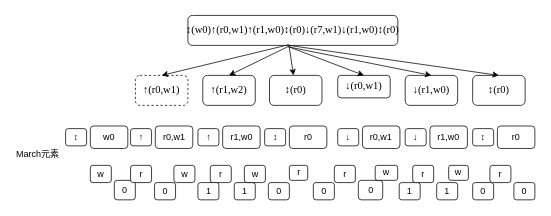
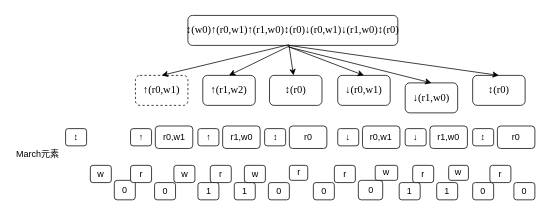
- <mxCell id="2" value="&lt;p class=&quot;MsoNormal&quot;&gt;&lt;span style=&quot;mso-spacerun:'yes';font-family:'Times New Roman';font-size:10.5pt;&lt;br/&gt;mso-font-kerning:1.0pt;&quot;&gt;↕(w0)↑(r0,w1)↑(r1,w0)↕(r0)↓(r7,w1)↓(r1,w0)↕(r0)&lt;/span&gt;&lt;/p&gt;" style="rounded=1;whiteSpace=wrap;html=1;" parent="1" vertex="1"><mxGeometry x="250.16" y="20" width="280" height="40" as="geometry" /></mxCell>
+ <mxCell id="2" value="&lt;p class=&quot;MsoNormal&quot;&gt;&lt;span style=&quot;mso-spacerun:'yes';font-family:'Times New Roman';font-size:10.5pt;&lt;br/&gt;mso-font-kerning:1.0pt;&quot;&gt;↕(w0)↑(r0,w1)↑(r1,w0)↕(r0)↓(r0,w1)↓(r1,w0)↕(r0)&lt;/span&gt;&lt;/p&gt;" style="rounded=1;whiteSpace=wrap;html=1;" parent="1" vertex="1"><mxGeometry x="250.16" y="20" width="280" height="40" as="geometry" /></mxCell>
- <mxCell id="6" value="&lt;p class=&quot;MsoNormal&quot;&gt;&lt;span style=&quot;mso-spacerun:'yes';font-family:'Times New Roman';font-size:10.5pt;&lt;br/&gt;mso-font-kerning:1.0pt;&quot;&gt;↓(r0,w1)&lt;/span&gt;&lt;/p&gt;" style="rounded=1;whiteSpace=wrap;html=1;" parent="1" vertex="1"><mxGeometry x="450" y="100" width="70" height="30" as="geometry" /></mxCell>
+ <mxCell id="6" value="&lt;p class=&quot;MsoNormal&quot;&gt;&lt;span style=&quot;mso-spacerun:'yes';font-family:'Times New Roman';font-size:10.5pt;&lt;br/&gt;mso-font-kerning:1.0pt;&quot;&gt;↓(r0,w1)&lt;/span&gt;&lt;/p&gt;" style="rounded=1;whiteSpace=wrap;html=1;" parent="1" vertex="1"><mxGeometry x="450" y="100" width="70" height="40" as="geometry" /></mxCell>
- <mxCell id="7" value="&lt;p class=&quot;MsoNormal&quot;&gt;&lt;span style=&quot;mso-spacerun:'yes';font-family:'Times New Roman';font-size:10.5pt;&lt;br/&gt;mso-font-kerning:1.0pt;&quot;&gt;↓(r1,w0)&lt;/span&gt;&lt;/p&gt;" style="rounded=1;whiteSpace=wrap;html=1;" parent="1" vertex="1"><mxGeometry x="540" y="100" width="70" height="40" as="geometry" /></mxCell>
+ <mxCell id="7" value="&lt;p class=&quot;MsoNormal&quot;&gt;&lt;span style=&quot;mso-spacerun:'yes';font-family:'Times New Roman';font-size:10.5pt;&lt;br/&gt;mso-font-kerning:1.0pt;&quot;&gt;↓(r1,w0)&lt;/span&gt;&lt;/p&gt;" style="rounded=1;whiteSpace=wrap;html=1;" parent="1" vertex="1"><mxGeometry x="540" y="110" width="70" height="40" as="geometry" /></mxCell>
- <mxCell id="17" value="w0" style="rounded=1;whiteSpace=wrap;html=1;" vertex="1" parent="1"><mxGeometry x="120" y="167.5" width="50" height="30" as="geometry" /></mxCell>
